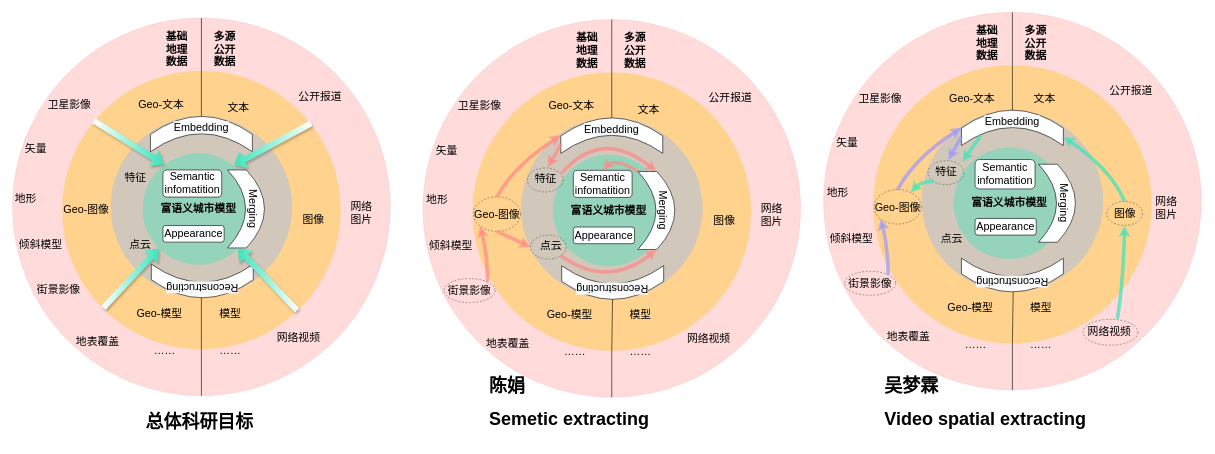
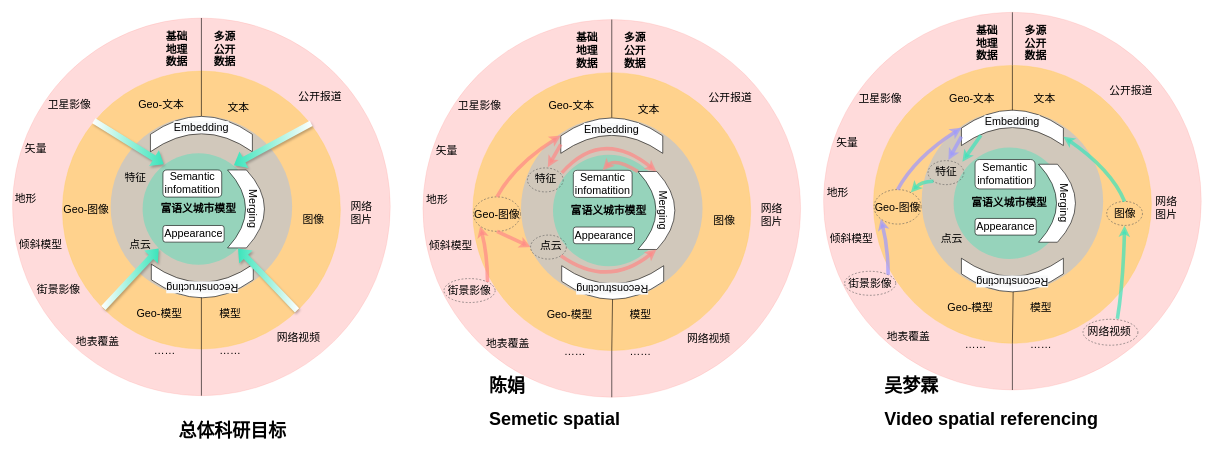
- <mxCell id="127" value="&lt;h1 style=&quot;font-size: 30px&quot;&gt;&lt;font style=&quot;font-size: 30px&quot;&gt;陈娟&lt;/font&gt;&lt;/h1&gt;&lt;h1 style=&quot;font-size: 30px&quot;&gt;&lt;font style=&quot;font-size: 30px&quot;&gt;Semetic extracting&lt;/font&gt;&lt;/h1&gt;" style="text;html=1;strokeColor=none;fillColor=none;spacing=5;spacingTop=-20;whiteSpace=wrap;overflow=hidden;rounded=0;fontSize=18;" vertex="1" parent="1"><mxGeometry x="809.76" y="615" width="404" height="120" as="geometry" /></mxCell>
+ <mxCell id="127" value="&lt;h1 style=&quot;font-size: 30px&quot;&gt;&lt;font style=&quot;font-size: 30px&quot;&gt;陈娟&lt;/font&gt;&lt;/h1&gt;&lt;h1 style=&quot;font-size: 30px&quot;&gt;&lt;font style=&quot;font-size: 30px&quot;&gt;Semetic spatial&lt;/font&gt;&lt;/h1&gt;" style="text;html=1;strokeColor=none;fillColor=none;spacing=5;spacingTop=-20;whiteSpace=wrap;overflow=hidden;rounded=0;fontSize=18;" vertex="1" parent="1"><mxGeometry x="809.76" y="615" width="404" height="120" as="geometry" /></mxCell>
- <mxCell id="128" value="&lt;h1 style=&quot;font-size: 30px&quot;&gt;&lt;font style=&quot;font-size: 30px&quot;&gt;吴梦霖&lt;/font&gt;&lt;/h1&gt;&lt;h1 style=&quot;font-size: 30px&quot;&gt;&lt;font style=&quot;font-size: 30px&quot;&gt;Video spatial extracting&lt;/font&gt;&lt;/h1&gt;&lt;h1 style=&quot;font-size: 30px&quot;&gt;&lt;p&gt;&lt;br style=&quot;font-weight: 400&quot;&gt;&lt;/p&gt;&lt;/h1&gt;" style="text;html=1;strokeColor=none;fillColor=none;spacing=5;spacingTop=-20;whiteSpace=wrap;overflow=hidden;rounded=0;fontSize=18;" vertex="1" parent="1"><mxGeometry x="1468.75" y="615" width="455.63" height="120" as="geometry" /></mxCell>
+ <mxCell id="128" value="&lt;h1 style=&quot;font-size: 30px&quot;&gt;&lt;font style=&quot;font-size: 30px&quot;&gt;吴梦霖&lt;/font&gt;&lt;/h1&gt;&lt;h1 style=&quot;font-size: 30px&quot;&gt;&lt;font style=&quot;font-size: 30px&quot;&gt;Video spatial referencing&lt;/font&gt;&lt;/h1&gt;&lt;h1 style=&quot;font-size: 30px&quot;&gt;&lt;p&gt;&lt;br style=&quot;font-weight: 400&quot;&gt;&lt;/p&gt;&lt;/h1&gt;" style="text;html=1;strokeColor=none;fillColor=none;spacing=5;spacingTop=-20;whiteSpace=wrap;overflow=hidden;rounded=0;fontSize=18;" vertex="1" parent="1"><mxGeometry x="1468.75" y="615" width="455.63" height="120" as="geometry" /></mxCell>
- <mxCell id="133" value="&lt;h1 style=&quot;font-size: 30px&quot;&gt;总体科研目标&lt;/h1&gt;" style="text;html=1;strokeColor=none;fillColor=none;spacing=5;spacingTop=-20;whiteSpace=wrap;overflow=hidden;rounded=0;fontSize=18;" vertex="1" parent="1"><mxGeometry x="236.87" y="675" width="211.72" height="60" as="geometry" /></mxCell>
+ <mxCell id="133" value="&lt;h1 style=&quot;font-size: 30px&quot;&gt;总体科研目标&lt;/h1&gt;" style="text;html=1;strokeColor=none;fillColor=none;spacing=5;spacingTop=-20;whiteSpace=wrap;overflow=hidden;rounded=0;fontSize=18;" vertex="1" parent="1"><mxGeometry x="291.87" y="690" width="211.72" height="60" as="geometry" /></mxCell>
